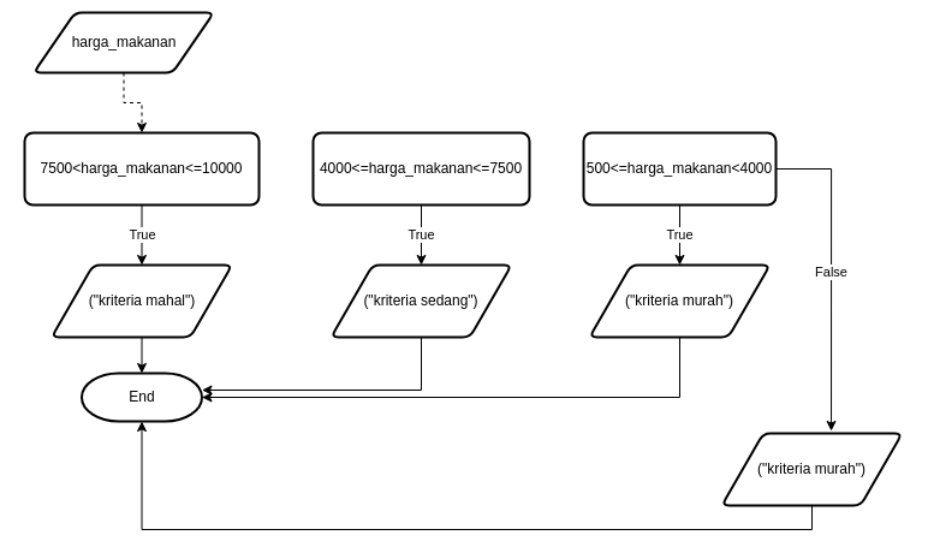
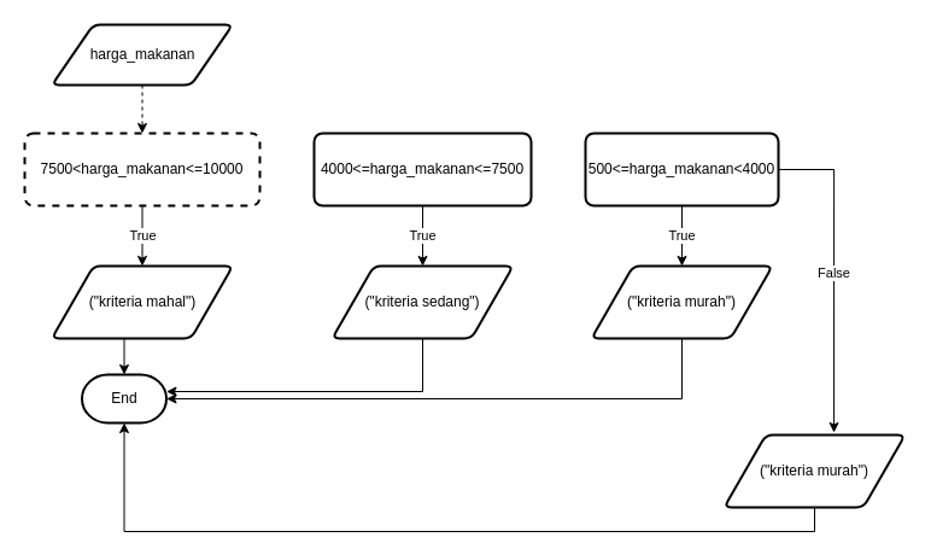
- <mxCell id="3" value="harga_makanan" style="shape=parallelogram;html=1;strokeWidth=2;perimeter=parallelogramPerimeter;whiteSpace=wrap;rounded=1;arcSize=12;size=0.23;" vertex="1" parent="1"><mxGeometry x="27.5" y="10" width="150" height="50" as="geometry" /></mxCell>
+ <mxCell id="3" value="harga_makanan" style="shape=parallelogram;html=1;strokeWidth=2;perimeter=parallelogramPerimeter;whiteSpace=wrap;rounded=1;arcSize=12;size=0.23;" vertex="1" parent="1"><mxGeometry x="42.5" y="20" width="150" height="50" as="geometry" /></mxCell>
- <mxCell id="4" value="7500&amp;lt;harga_makanan&amp;lt;=10000" style="rounded=1;whiteSpace=wrap;html=1;absoluteArcSize=1;arcSize=14;strokeWidth=2;" vertex="1" parent="1"><mxGeometry x="20" y="110" width="195" height="60" as="geometry" /></mxCell>
+ <mxCell id="4" value="7500&amp;lt;harga_makanan&amp;lt;=10000" style="rounded=1;whiteSpace=wrap;html=1;absoluteArcSize=1;arcSize=14;strokeWidth=2;dashed=1;" vertex="1" parent="1"><mxGeometry x="20" y="110" width="195" height="60" as="geometry" /></mxCell>
- <mxCell id="13" value="End" style="strokeWidth=2;html=1;shape=mxgraph.flowchart.terminator;whiteSpace=wrap;" vertex="1" parent="1"><mxGeometry x="67.5" y="310" width="100" height="40" as="geometry" /></mxCell>
+ <mxCell id="13" value="End" style="strokeWidth=2;html=1;shape=mxgraph.flowchart.terminator;whiteSpace=wrap;" vertex="1" parent="1"><mxGeometry x="67.5" y="310" width="70" height="40" as="geometry" /></mxCell>
